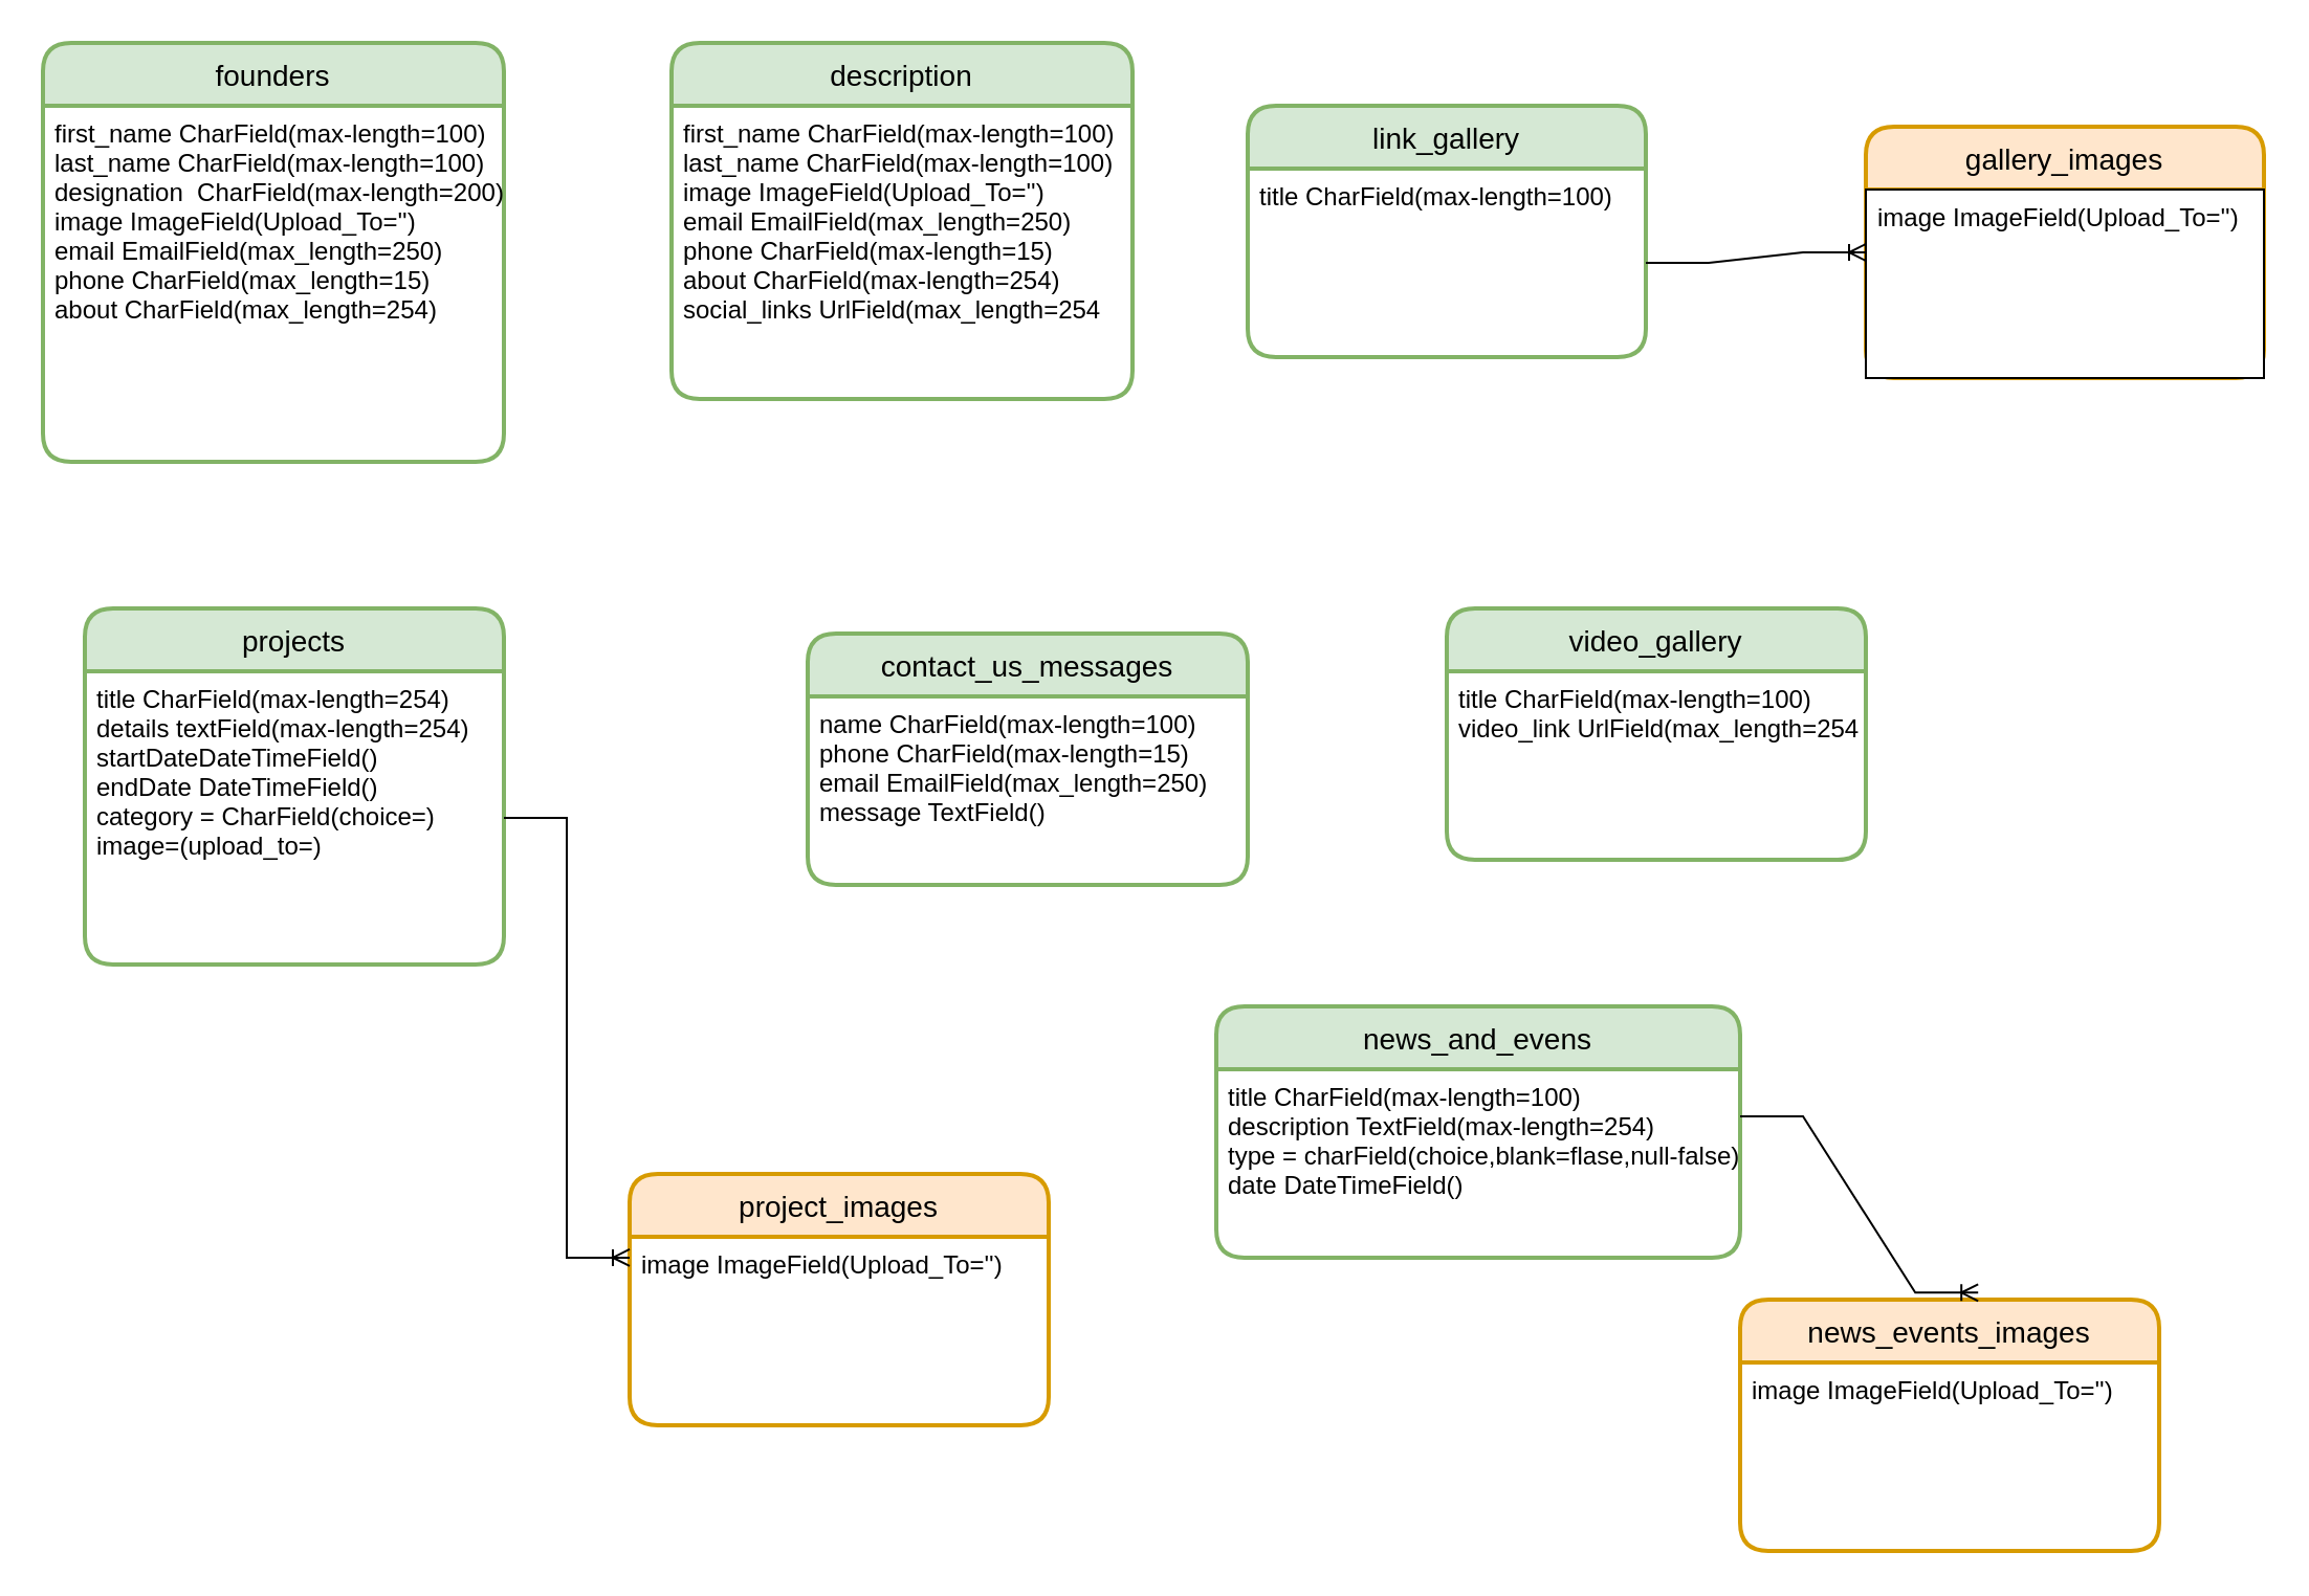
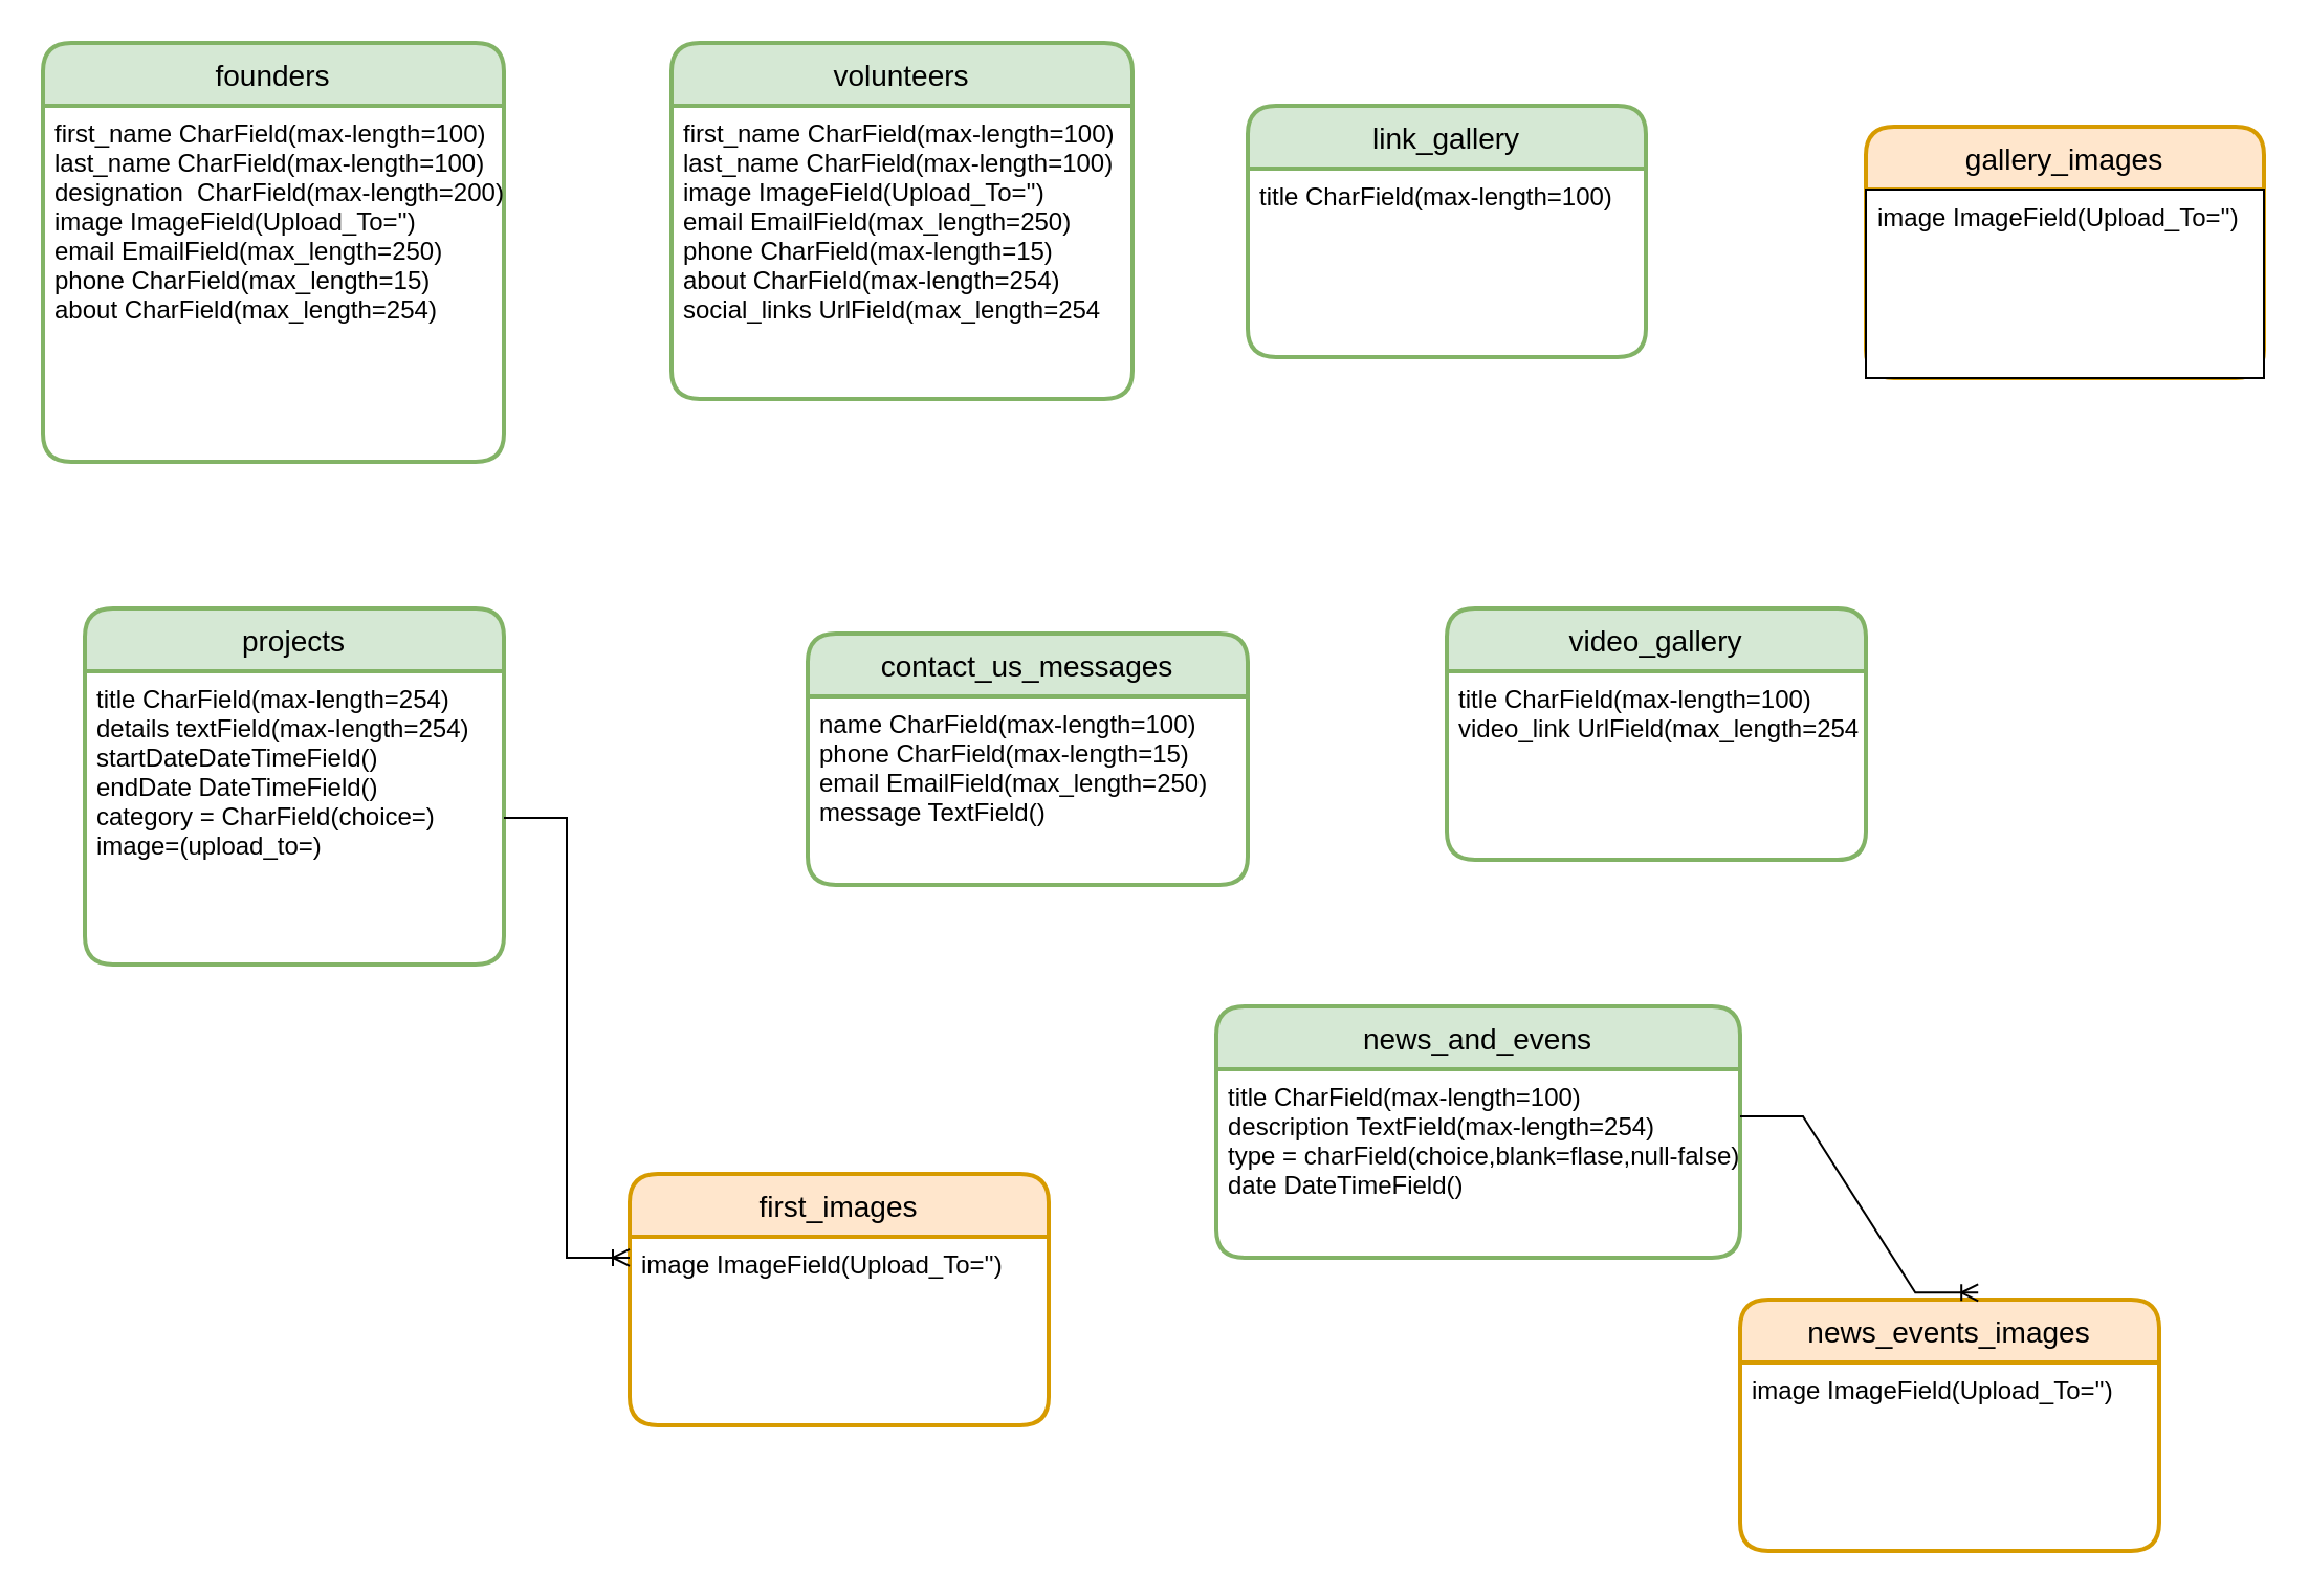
- <mxCell id="4" value="description" style="swimlane;childLayout=stackLayout;horizontal=1;startSize=30;horizontalStack=0;rounded=1;fontSize=14;fontStyle=0;strokeWidth=2;resizeParent=0;resizeLast=1;shadow=0;dashed=0;align=center;fillColor=#d5e8d4;strokeColor=#82b366;" parent="1" vertex="1"><mxGeometry x="320" y="20" width="220" height="170" as="geometry" /></mxCell>
+ <mxCell id="4" value="volunteers" style="swimlane;childLayout=stackLayout;horizontal=1;startSize=30;horizontalStack=0;rounded=1;fontSize=14;fontStyle=0;strokeWidth=2;resizeParent=0;resizeLast=1;shadow=0;dashed=0;align=center;fillColor=#d5e8d4;strokeColor=#82b366;" parent="1" vertex="1"><mxGeometry x="320" y="20" width="220" height="170" as="geometry" /></mxCell>
- <mxCell id="23" value="" style="edgeStyle=entityRelationEdgeStyle;fontSize=12;html=1;endArrow=ERoneToMany;rounded=0;entryX=0;entryY=0.5;entryDx=0;entryDy=0;exitX=1;exitY=0.5;exitDx=0;exitDy=0;" parent="1" source="11" target="16" edge="1"><mxGeometry width="100" height="100" relative="1" as="geometry"><mxPoint x="360" y="570" as="sourcePoint" /><mxPoint x="900" y="60" as="targetPoint" /></mxGeometry></mxCell>
- <mxCell id="21" value="project_images" style="swimlane;childLayout=stackLayout;horizontal=1;startSize=30;horizontalStack=0;rounded=1;fontSize=14;fontStyle=0;strokeWidth=2;resizeParent=0;resizeLast=1;shadow=0;dashed=0;align=center;fillColor=#ffe6cc;strokeColor=#d79b00;" parent="1" vertex="1"><mxGeometry x="300" y="560" width="200" height="120" as="geometry" /></mxCell>
+ <mxCell id="21" value="first_images" style="swimlane;childLayout=stackLayout;horizontal=1;startSize=30;horizontalStack=0;rounded=1;fontSize=14;fontStyle=0;strokeWidth=2;resizeParent=0;resizeLast=1;shadow=0;dashed=0;align=center;fillColor=#ffe6cc;strokeColor=#d79b00;" parent="1" vertex="1"><mxGeometry x="300" y="560" width="200" height="120" as="geometry" /></mxCell>
